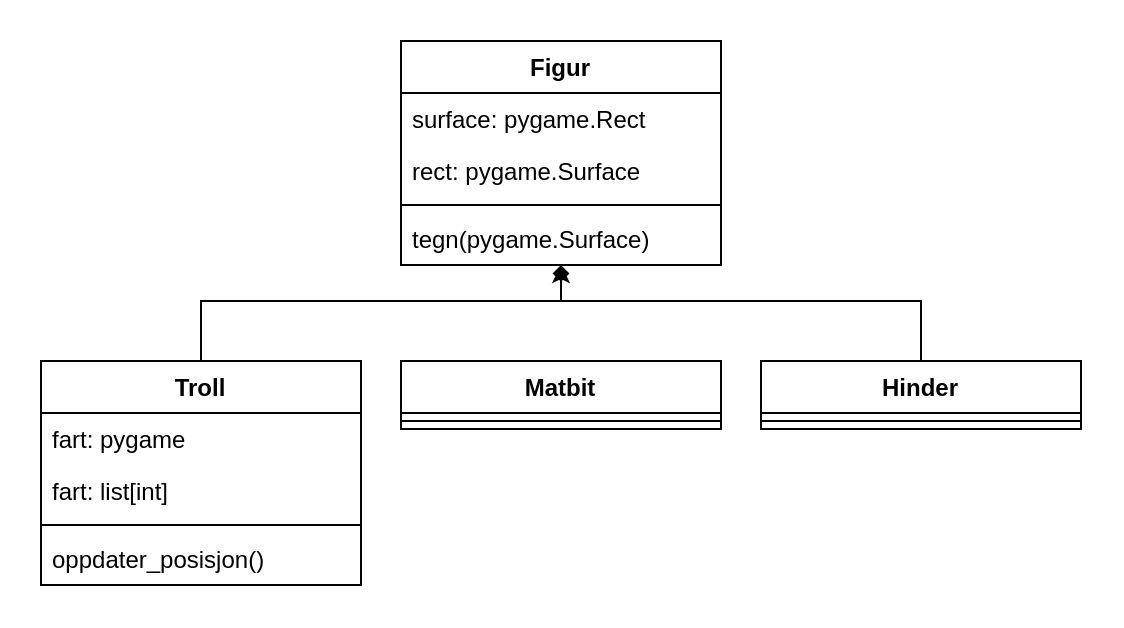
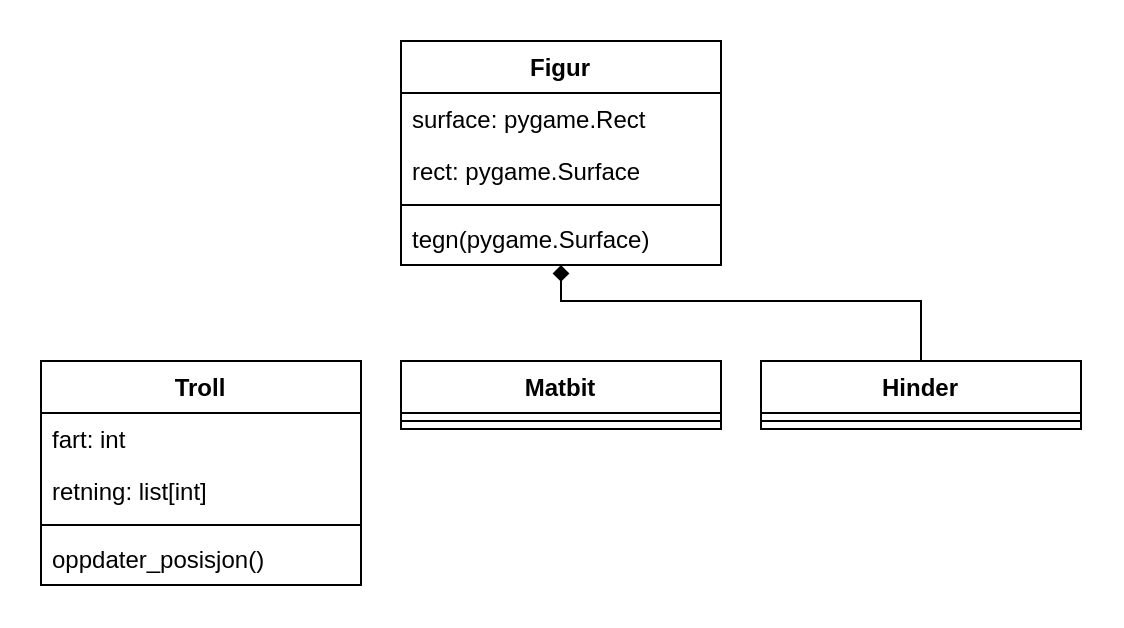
- <mxCell id="16" value="" style="endArrow=classic;html=1;rounded=0;exitX=0.5;exitY=0;exitDx=0;exitDy=0;entryX=0.5;entryY=1;entryDx=0;entryDy=0;entryPerimeter=0;" edge="1" parent="1" source="7" target="6"><mxGeometry width="50" height="50" relative="1" as="geometry"><mxPoint x="350" y="260" as="sourcePoint" /><mxPoint x="400" y="210" as="targetPoint" /><Array as="points"><mxPoint x="100" y="150" /><mxPoint x="280" y="150" /></Array></mxGeometry></mxCell>
- <mxCell id="8" value="fart: pygame" style="text;strokeColor=none;fillColor=none;align=left;verticalAlign=top;spacingLeft=4;spacingRight=4;overflow=hidden;rotatable=0;points=[[0,0.5],[1,0.5]];portConstraint=eastwest;whiteSpace=wrap;html=1;" vertex="1" parent="7"><mxGeometry y="26" width="160" height="26" as="geometry" /></mxCell>
+ <mxCell id="8" value="fart: int" style="text;strokeColor=none;fillColor=none;align=left;verticalAlign=top;spacingLeft=4;spacingRight=4;overflow=hidden;rotatable=0;points=[[0,0.5],[1,0.5]];portConstraint=eastwest;whiteSpace=wrap;html=1;" vertex="1" parent="7"><mxGeometry y="26" width="160" height="26" as="geometry" /></mxCell>
- <mxCell id="9" value="fart: list[int]" style="text;strokeColor=none;fillColor=none;align=left;verticalAlign=top;spacingLeft=4;spacingRight=4;overflow=hidden;rotatable=0;points=[[0,0.5],[1,0.5]];portConstraint=eastwest;whiteSpace=wrap;html=1;" vertex="1" parent="7"><mxGeometry y="52" width="160" height="26" as="geometry" /></mxCell>
+ <mxCell id="9" value="retning: list[int]" style="text;strokeColor=none;fillColor=none;align=left;verticalAlign=top;spacingLeft=4;spacingRight=4;overflow=hidden;rotatable=0;points=[[0,0.5],[1,0.5]];portConstraint=eastwest;whiteSpace=wrap;html=1;" vertex="1" parent="7"><mxGeometry y="52" width="160" height="26" as="geometry" /></mxCell>
